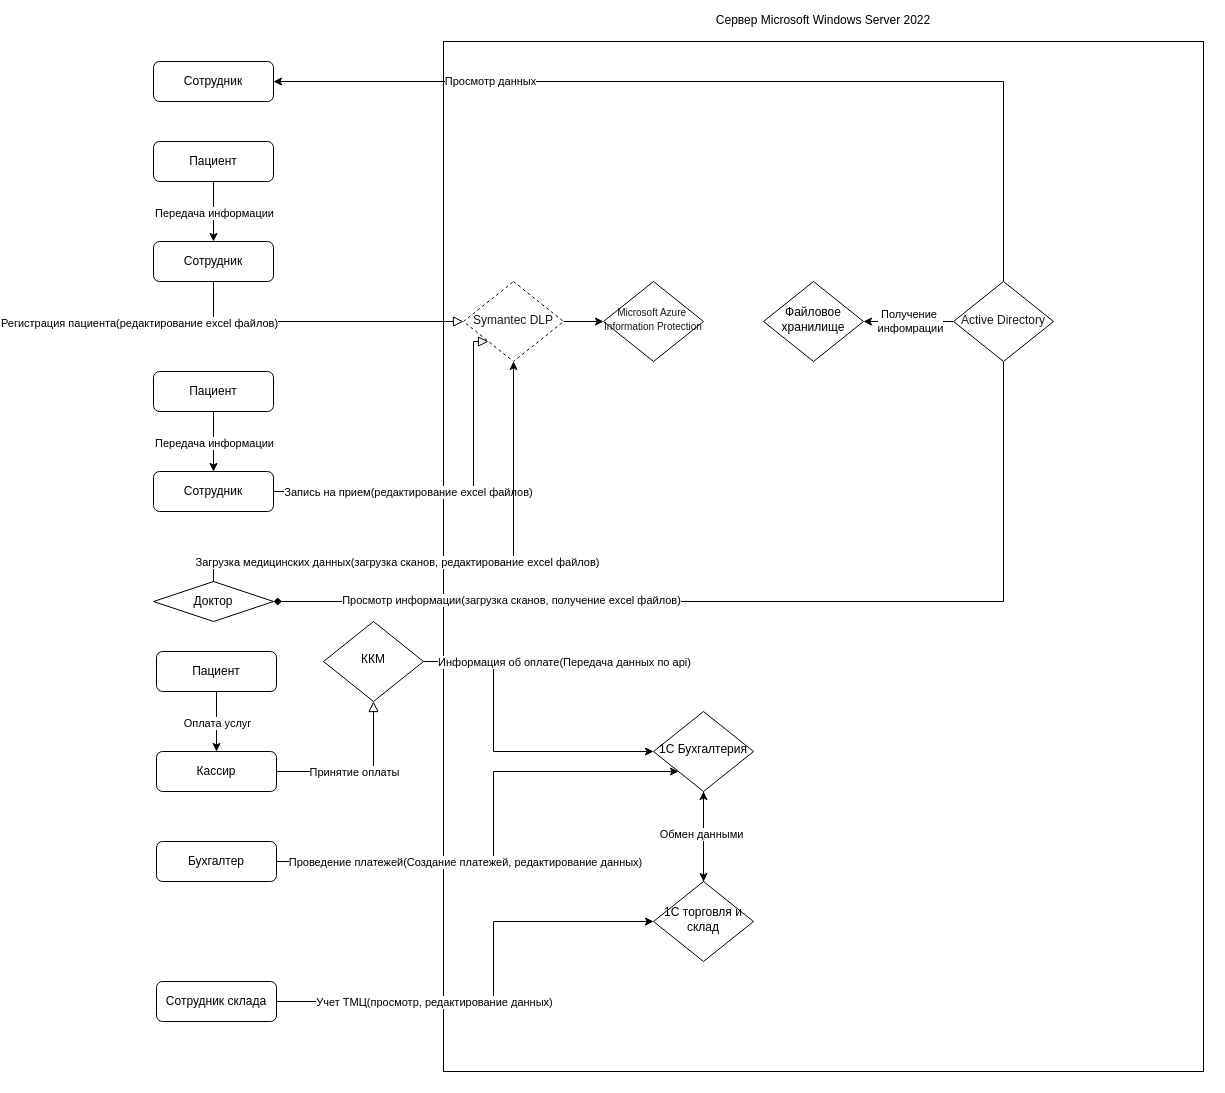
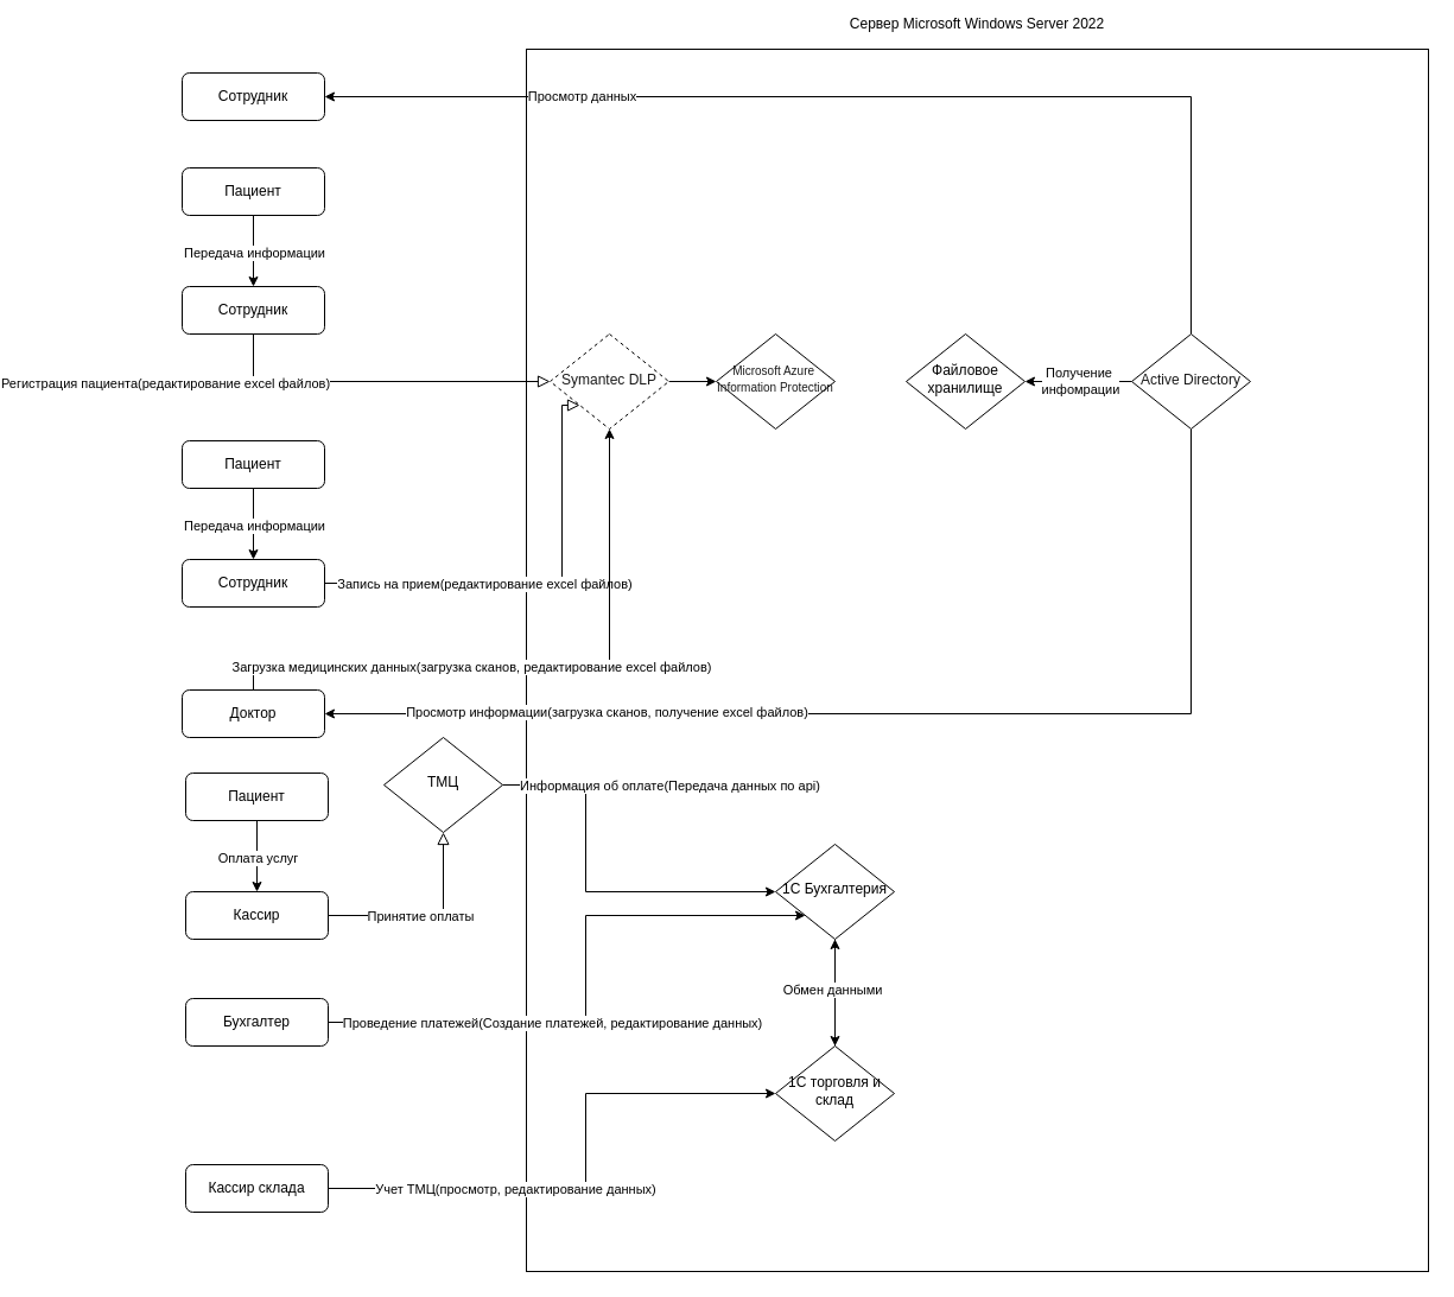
- <mxCell id="20" value="Доктор" style="rhombus;whiteSpace=wrap;html=1;fontSize=12;glass=0;strokeWidth=1;shadow=0;" parent="1" vertex="1"><mxGeometry x="20" y="560" width="120" height="40" as="geometry" /></mxCell>
+ <mxCell id="20" value="Доктор" style="rounded=1;whiteSpace=wrap;html=1;fontSize=12;glass=0;strokeWidth=1;shadow=0;" parent="1" vertex="1"><mxGeometry x="20" y="560" width="120" height="40" as="geometry" /></mxCell>
- <mxCell id="6" style="edgeStyle=orthogonalEdgeStyle;rounded=0;orthogonalLoop=1;jettySize=auto;html=1;exitX=0.5;exitY=1;exitDx=0;exitDy=0;entryX=1;entryY=0.5;entryDx=0;entryDy=0;endArrow=diamond;" parent="1" source="47" target="20" edge="1"><mxGeometry relative="1" as="geometry"><Array as="points"><mxPoint x="870" y="580" /></Array></mxGeometry></mxCell>
+ <mxCell id="6" style="edgeStyle=orthogonalEdgeStyle;rounded=0;orthogonalLoop=1;jettySize=auto;html=1;exitX=0.5;exitY=1;exitDx=0;exitDy=0;entryX=1;entryY=0.5;entryDx=0;entryDy=0;" parent="1" source="47" target="20" edge="1"><mxGeometry relative="1" as="geometry"><Array as="points"><mxPoint x="870" y="580" /></Array></mxGeometry></mxCell>
- <mxCell id="34" value="ККМ" style="rhombus;whiteSpace=wrap;html=1;shadow=0;fontFamily=Helvetica;fontSize=12;align=center;strokeWidth=1;spacing=6;spacingTop=-4;" parent="1" vertex="1"><mxGeometry x="190" y="600" width="100" height="80" as="geometry" /></mxCell>
+ <mxCell id="34" value="ТМЦ" style="rhombus;whiteSpace=wrap;html=1;shadow=0;fontFamily=Helvetica;fontSize=12;align=center;strokeWidth=1;spacing=6;spacingTop=-4;" parent="1" vertex="1"><mxGeometry x="190" y="600" width="100" height="80" as="geometry" /></mxCell>
- <mxCell id="40" value="Сотрудник склада" style="rounded=1;whiteSpace=wrap;html=1;fontSize=12;glass=0;strokeWidth=1;shadow=0;" parent="1" vertex="1"><mxGeometry x="23" y="960" width="120" height="40" as="geometry" /></mxCell>
+ <mxCell id="40" value="Кассир склада" style="rounded=1;whiteSpace=wrap;html=1;fontSize=12;glass=0;strokeWidth=1;shadow=0;" parent="1" vertex="1"><mxGeometry x="23" y="960" width="120" height="40" as="geometry" /></mxCell>
